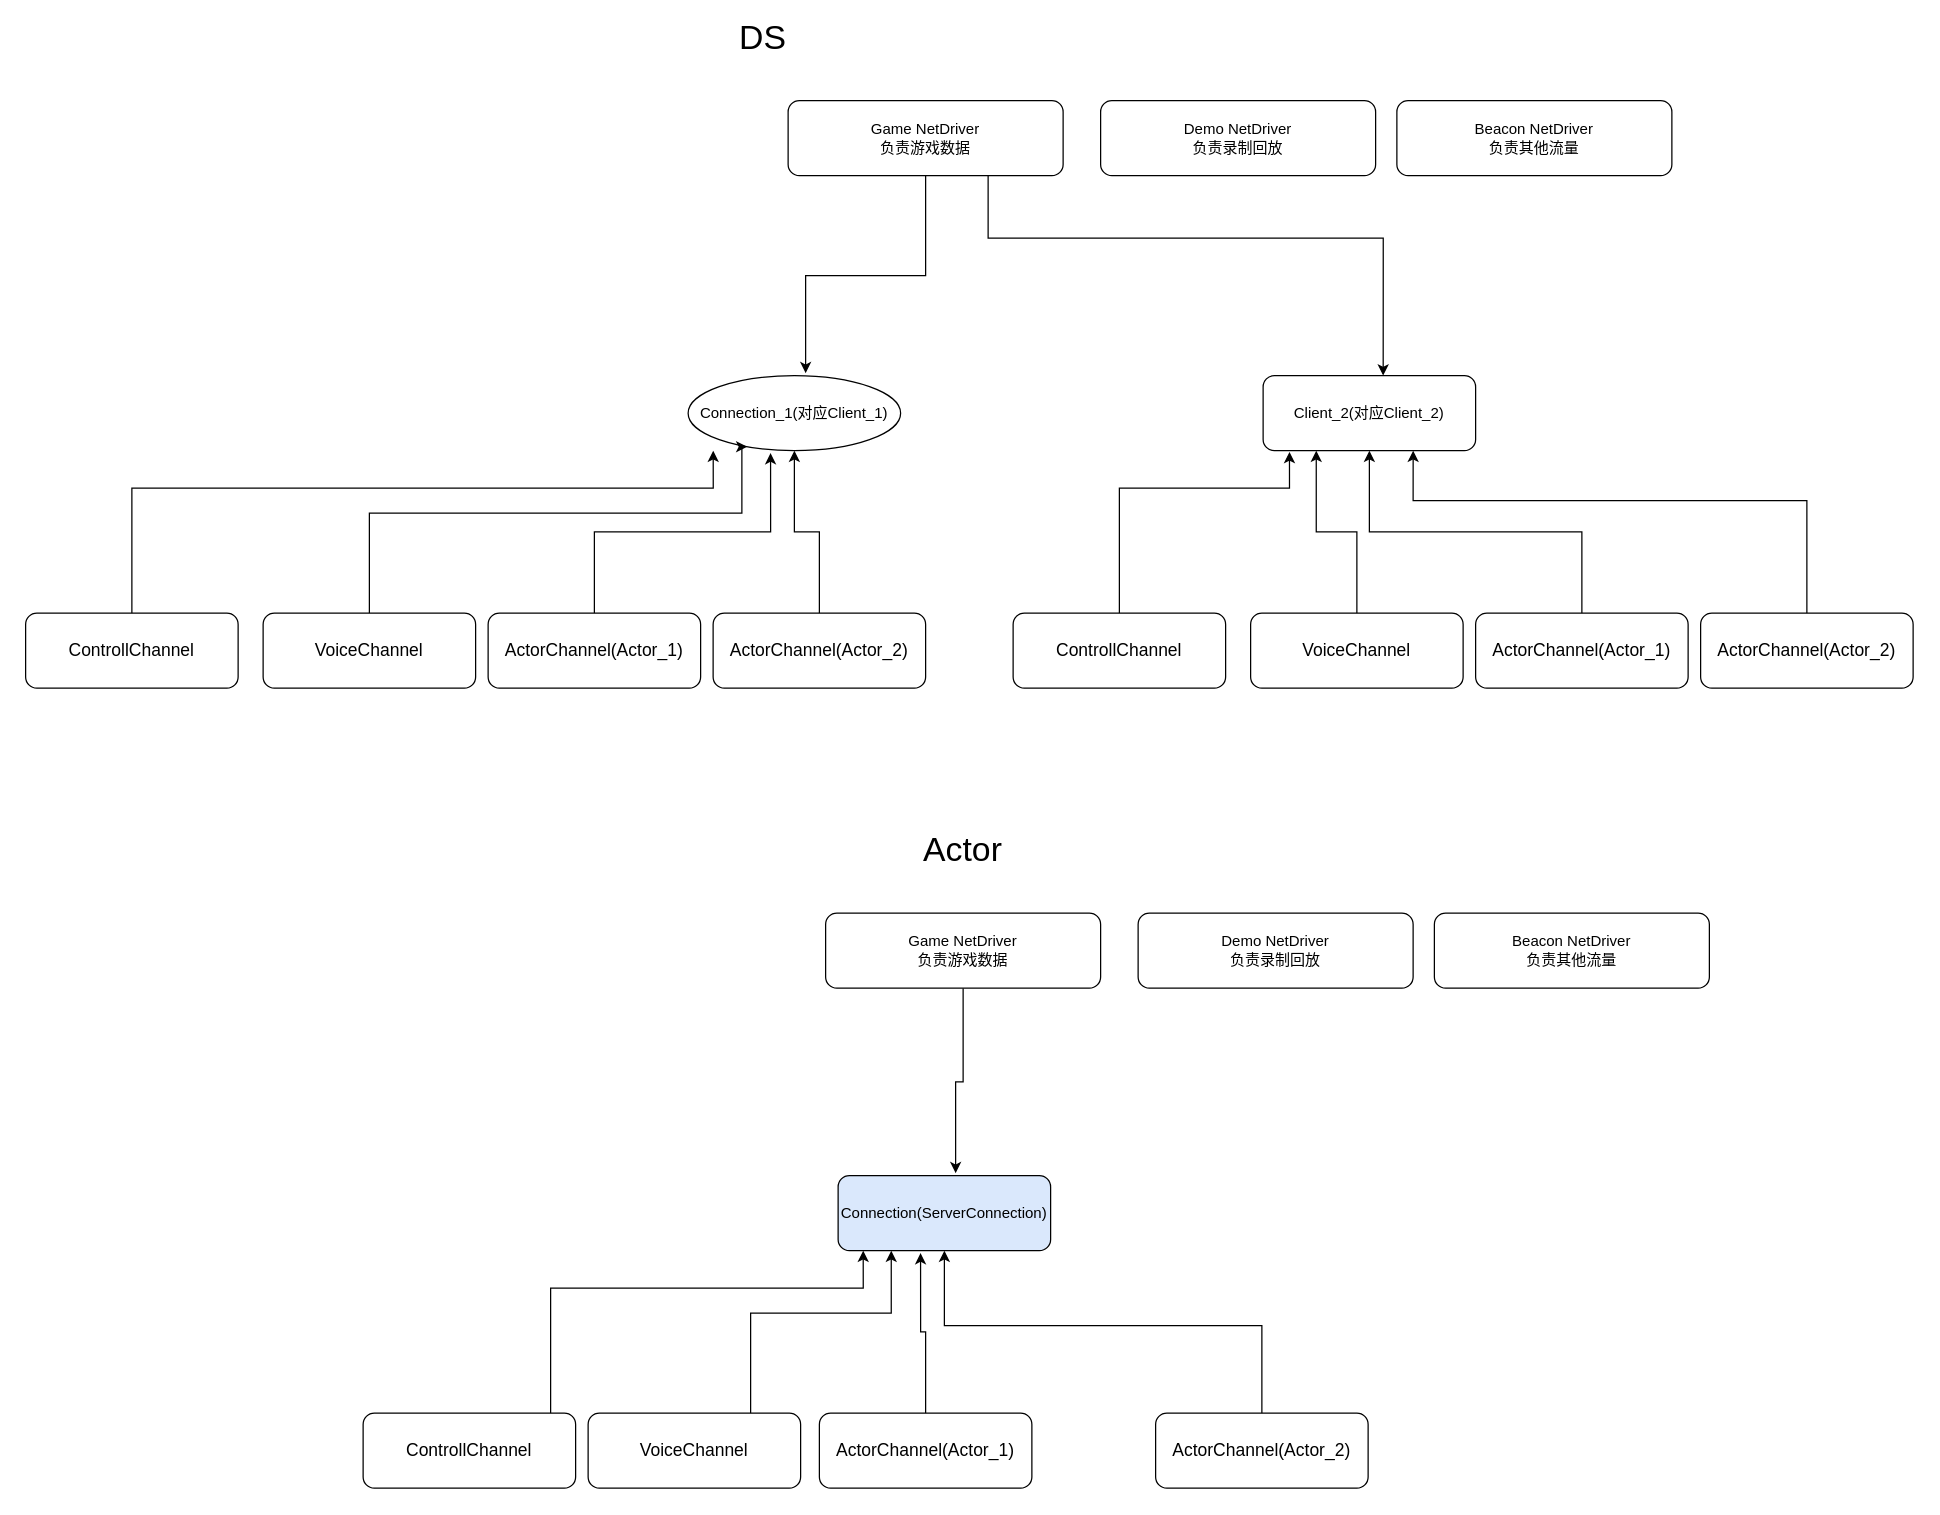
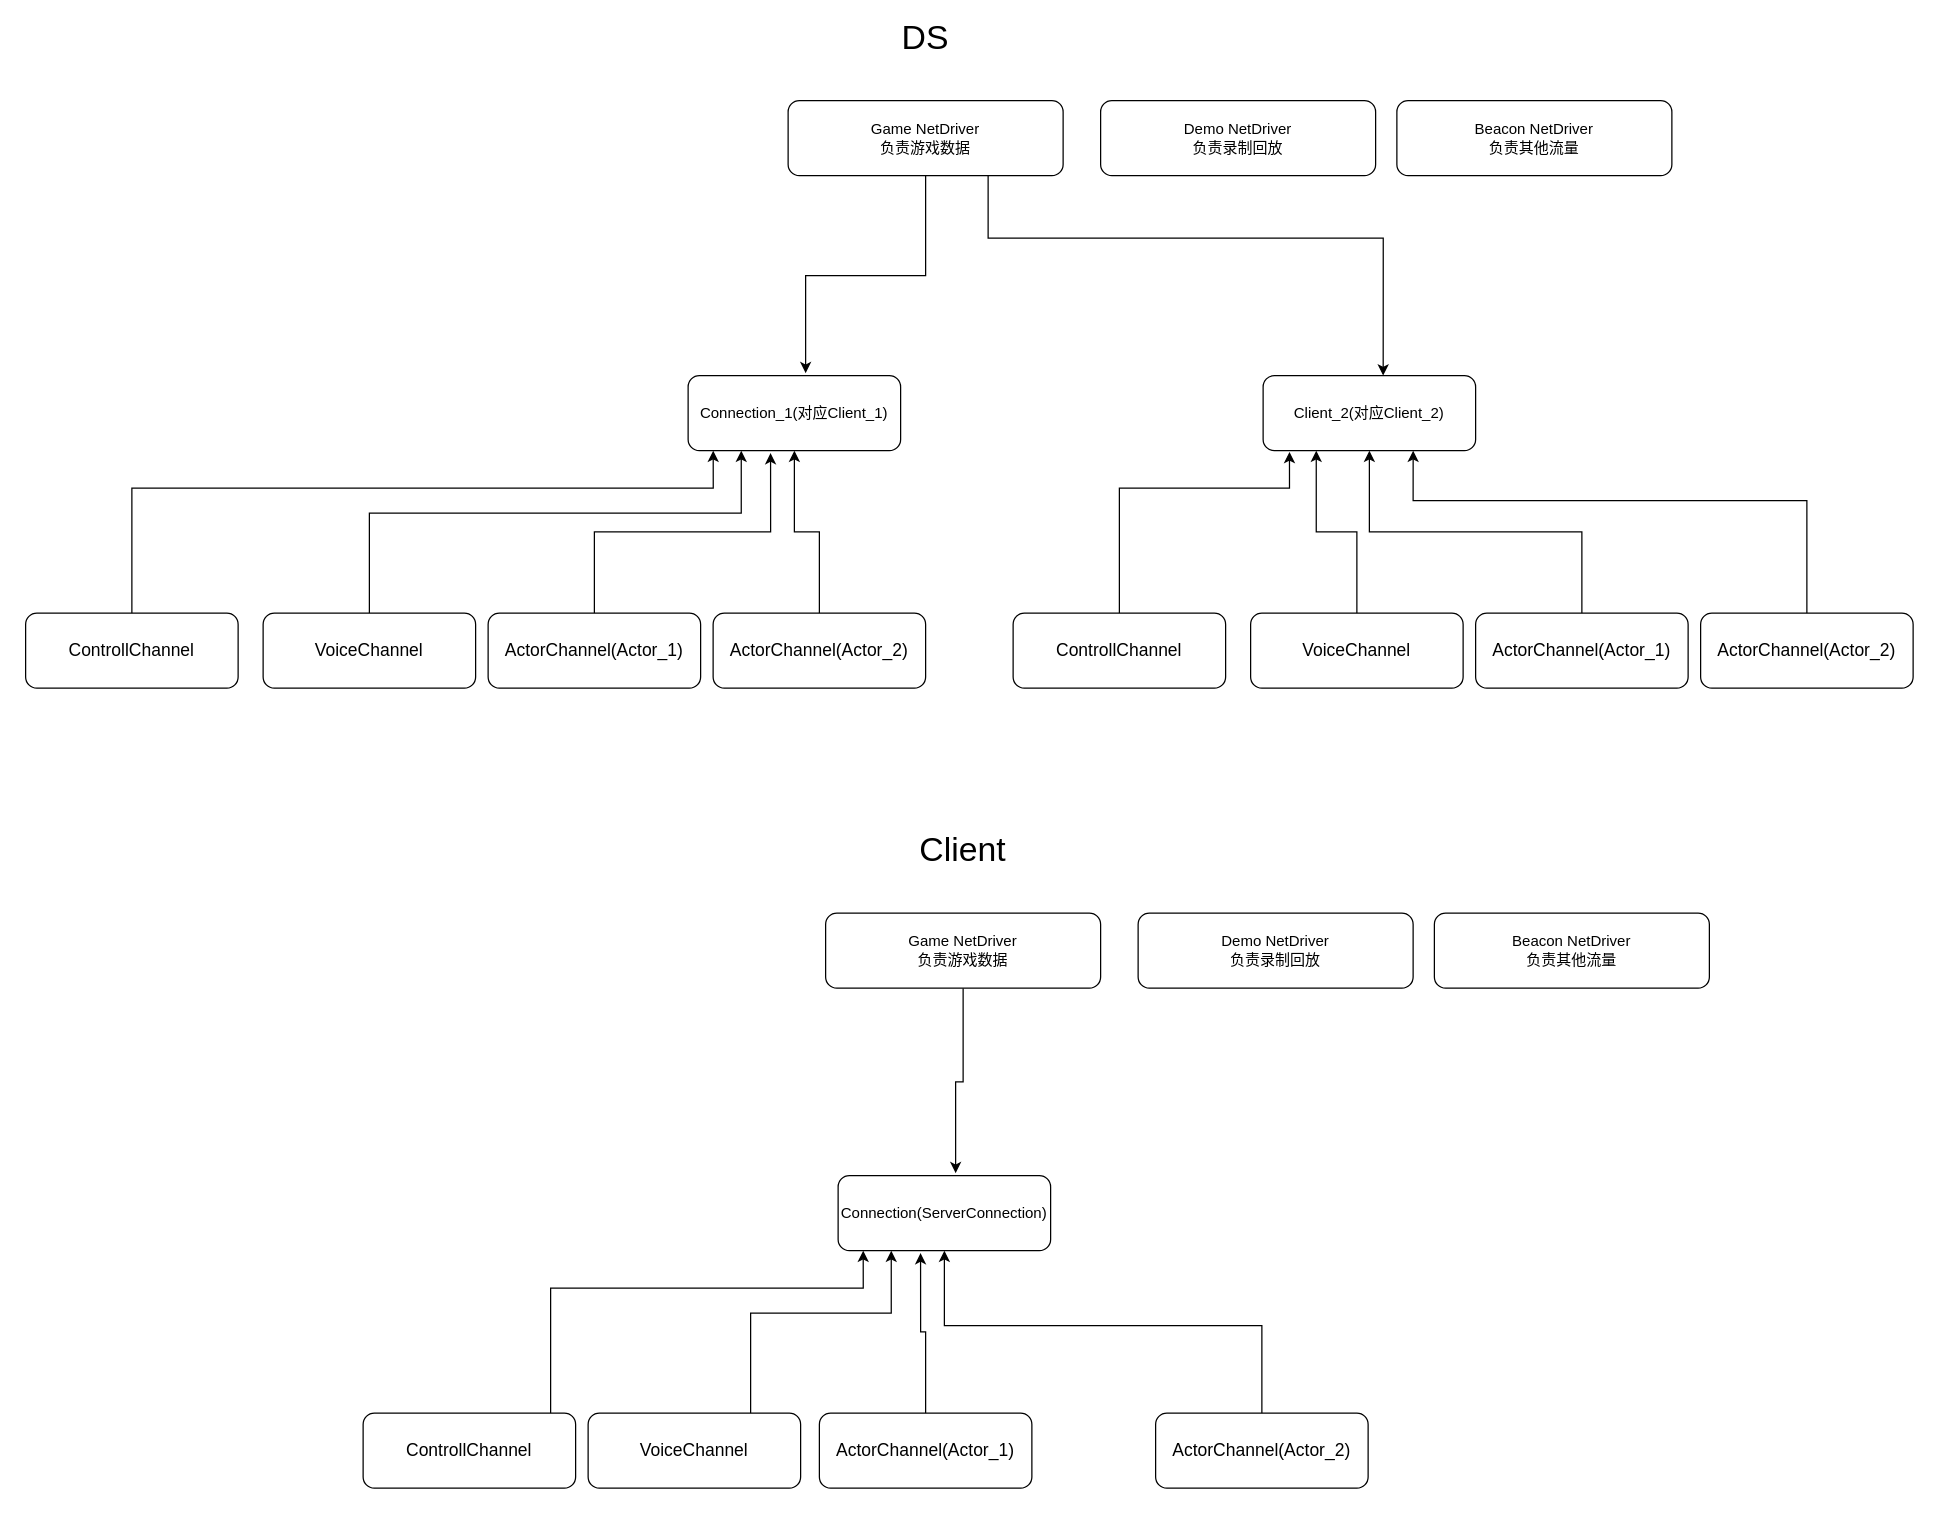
- <mxCell id="7" value="DS" style="text;html=1;strokeColor=none;fillColor=none;align=center;verticalAlign=middle;whiteSpace=wrap;rounded=0;fontSize=27;" vertex="1" parent="1"><mxGeometry x="590" y="20" width="40" height="20" as="geometry" /></mxCell>
+ <mxCell id="7" value="DS" style="text;html=1;strokeColor=none;fillColor=none;align=center;verticalAlign=middle;whiteSpace=wrap;rounded=0;fontSize=27;" vertex="1" parent="1"><mxGeometry x="720" y="20" width="40" height="20" as="geometry" /></mxCell>
- <mxCell id="5" value="Connection_1(对应Client_1)" style="ellipse;whiteSpace=wrap;html=1;" vertex="1" parent="1"><mxGeometry x="550" y="300" width="170" height="60" as="geometry" /></mxCell>
+ <mxCell id="5" value="Connection_1(对应Client_1)" style="rounded=1;whiteSpace=wrap;html=1;" vertex="1" parent="1"><mxGeometry x="550" y="300" width="170" height="60" as="geometry" /></mxCell>
- <mxCell id="29" value="Actor" style="text;html=1;strokeColor=none;fillColor=none;align=center;verticalAlign=middle;whiteSpace=wrap;rounded=0;fontSize=27;" vertex="1" parent="1"><mxGeometry x="750" y="670" width="40" height="20" as="geometry" /></mxCell>
+ <mxCell id="29" value="Client" style="text;html=1;strokeColor=none;fillColor=none;align=center;verticalAlign=middle;whiteSpace=wrap;rounded=0;fontSize=27;" vertex="1" parent="1"><mxGeometry x="750" y="670" width="40" height="20" as="geometry" /></mxCell>
- <mxCell id="28" value="Connection(ServerConnection)" style="rounded=1;whiteSpace=wrap;html=1;fillColor=#dae8fc;" vertex="1" parent="1"><mxGeometry x="670" y="940" width="170" height="60" as="geometry" /></mxCell>
+ <mxCell id="28" value="Connection(ServerConnection)" style="rounded=1;whiteSpace=wrap;html=1;" vertex="1" parent="1"><mxGeometry x="670" y="940" width="170" height="60" as="geometry" /></mxCell>
